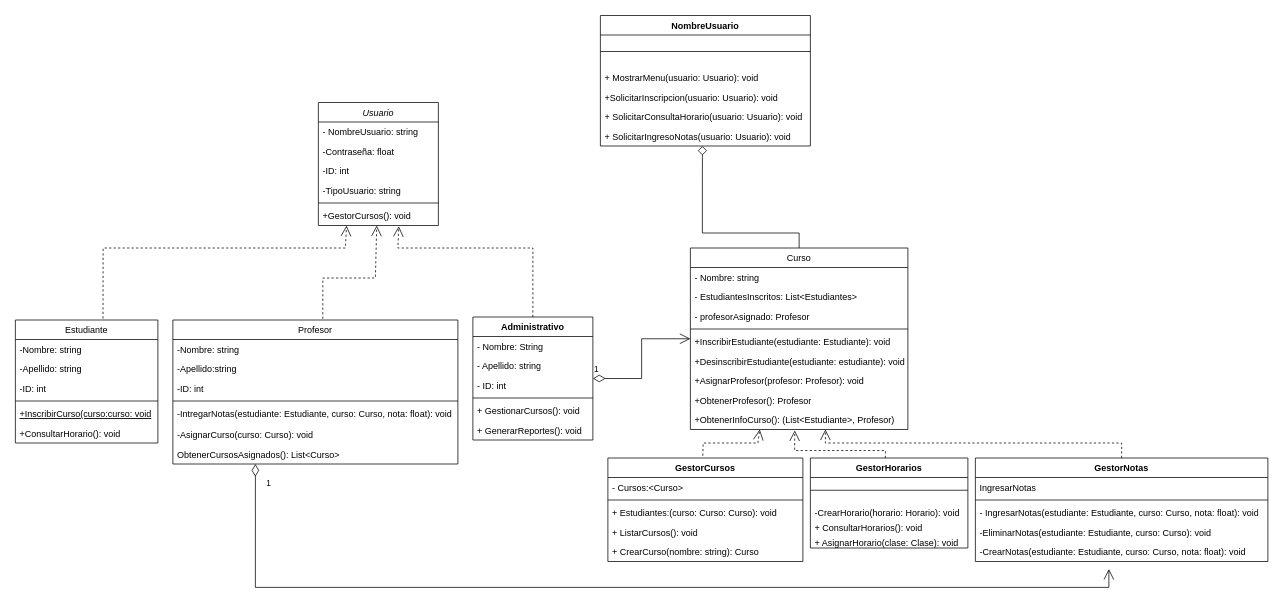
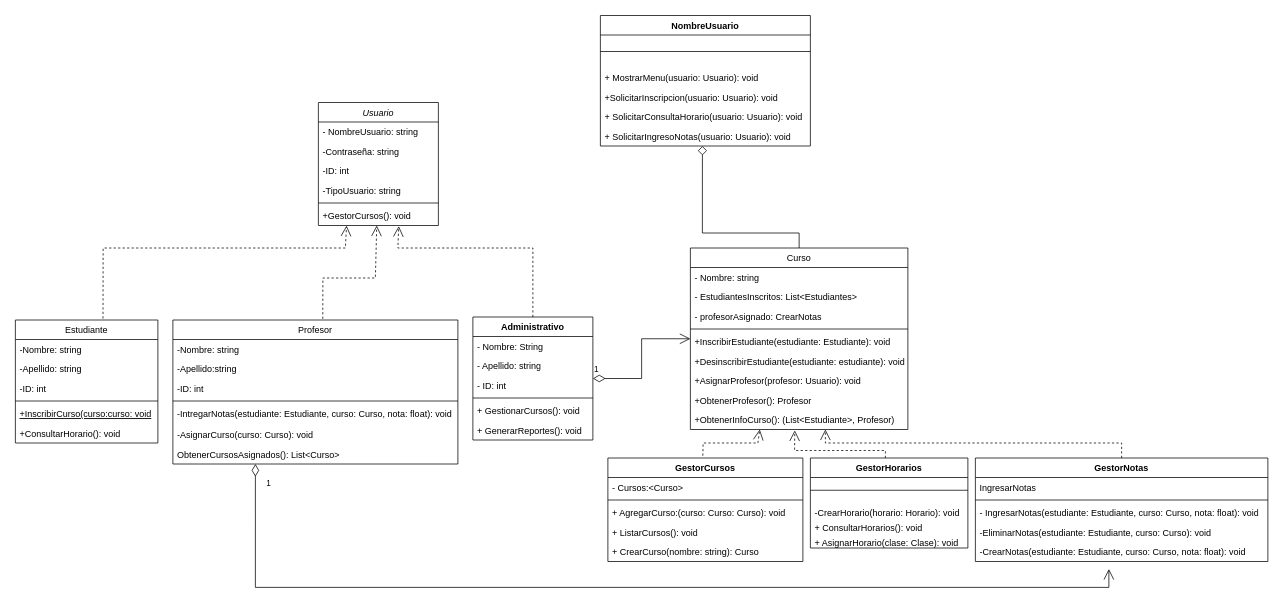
- <mxCell id="4" value="-Contraseña: float" style="text;align=left;verticalAlign=top;spacingLeft=4;spacingRight=4;overflow=hidden;rotatable=0;points=[[0,0.5],[1,0.5]];portConstraint=eastwest;rounded=0;shadow=0;html=0;" parent="2" vertex="1"><mxGeometry y="52" width="160" height="26" as="geometry" /></mxCell>
+ <mxCell id="4" value="-Contraseña: string" style="text;align=left;verticalAlign=top;spacingLeft=4;spacingRight=4;overflow=hidden;rotatable=0;points=[[0,0.5],[1,0.5]];portConstraint=eastwest;rounded=0;shadow=0;html=0;" parent="2" vertex="1"><mxGeometry y="52" width="160" height="26" as="geometry" /></mxCell>
- <mxCell id="27" value="- profesorAsignado: Profesor" style="text;align=left;verticalAlign=top;spacingLeft=4;spacingRight=4;overflow=hidden;rotatable=0;points=[[0,0.5],[1,0.5]];portConstraint=eastwest;rounded=0;shadow=0;html=0;" parent="24" vertex="1"><mxGeometry y="78" width="290" height="26" as="geometry" /></mxCell>
+ <mxCell id="27" value="- profesorAsignado: CrearNotas" style="text;align=left;verticalAlign=top;spacingLeft=4;spacingRight=4;overflow=hidden;rotatable=0;points=[[0,0.5],[1,0.5]];portConstraint=eastwest;rounded=0;shadow=0;html=0;" parent="24" vertex="1"><mxGeometry y="78" width="290" height="26" as="geometry" /></mxCell>
- <mxCell id="31" value="+AsignarProfesor(profesor: Profesor): void" style="text;align=left;verticalAlign=top;spacingLeft=4;spacingRight=4;overflow=hidden;rotatable=0;points=[[0,0.5],[1,0.5]];portConstraint=eastwest;" parent="24" vertex="1"><mxGeometry y="164" width="290" height="26" as="geometry" /></mxCell>
+ <mxCell id="31" value="+AsignarProfesor(profesor: Usuario): void" style="text;align=left;verticalAlign=top;spacingLeft=4;spacingRight=4;overflow=hidden;rotatable=0;points=[[0,0.5],[1,0.5]];portConstraint=eastwest;" parent="24" vertex="1"><mxGeometry y="164" width="290" height="26" as="geometry" /></mxCell>
- <mxCell id="44" value="+ Estudiantes:(curso: Curso: Curso): void" style="text;strokeColor=none;fillColor=none;align=left;verticalAlign=top;spacingLeft=4;spacingRight=4;overflow=hidden;rotatable=0;points=[[0,0.5],[1,0.5]];portConstraint=eastwest;whiteSpace=wrap;html=1;" parent="41" vertex="1"><mxGeometry y="60" width="260" height="26" as="geometry" /></mxCell>
+ <mxCell id="44" value="+ AgregarCurso:(curso: Curso: Curso): void" style="text;strokeColor=none;fillColor=none;align=left;verticalAlign=top;spacingLeft=4;spacingRight=4;overflow=hidden;rotatable=0;points=[[0,0.5],[1,0.5]];portConstraint=eastwest;whiteSpace=wrap;html=1;" parent="41" vertex="1"><mxGeometry y="60" width="260" height="26" as="geometry" /></mxCell>
